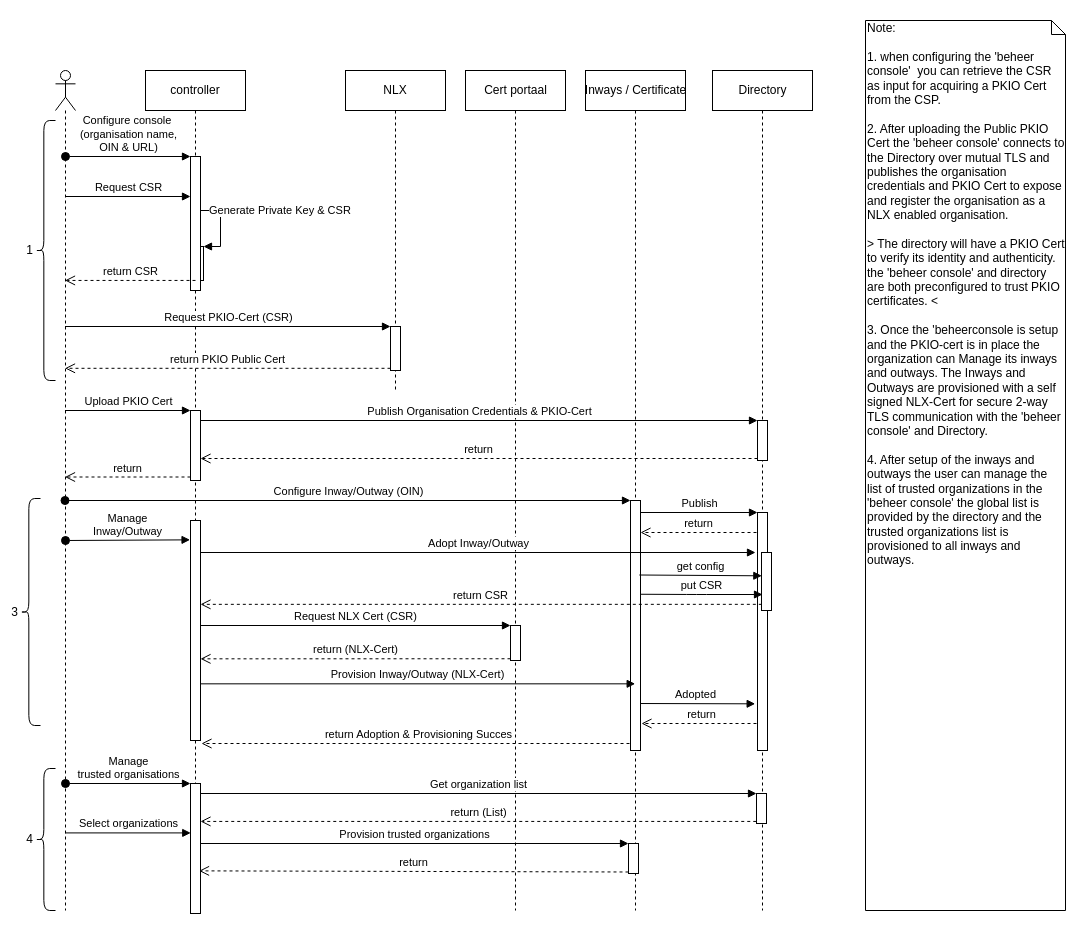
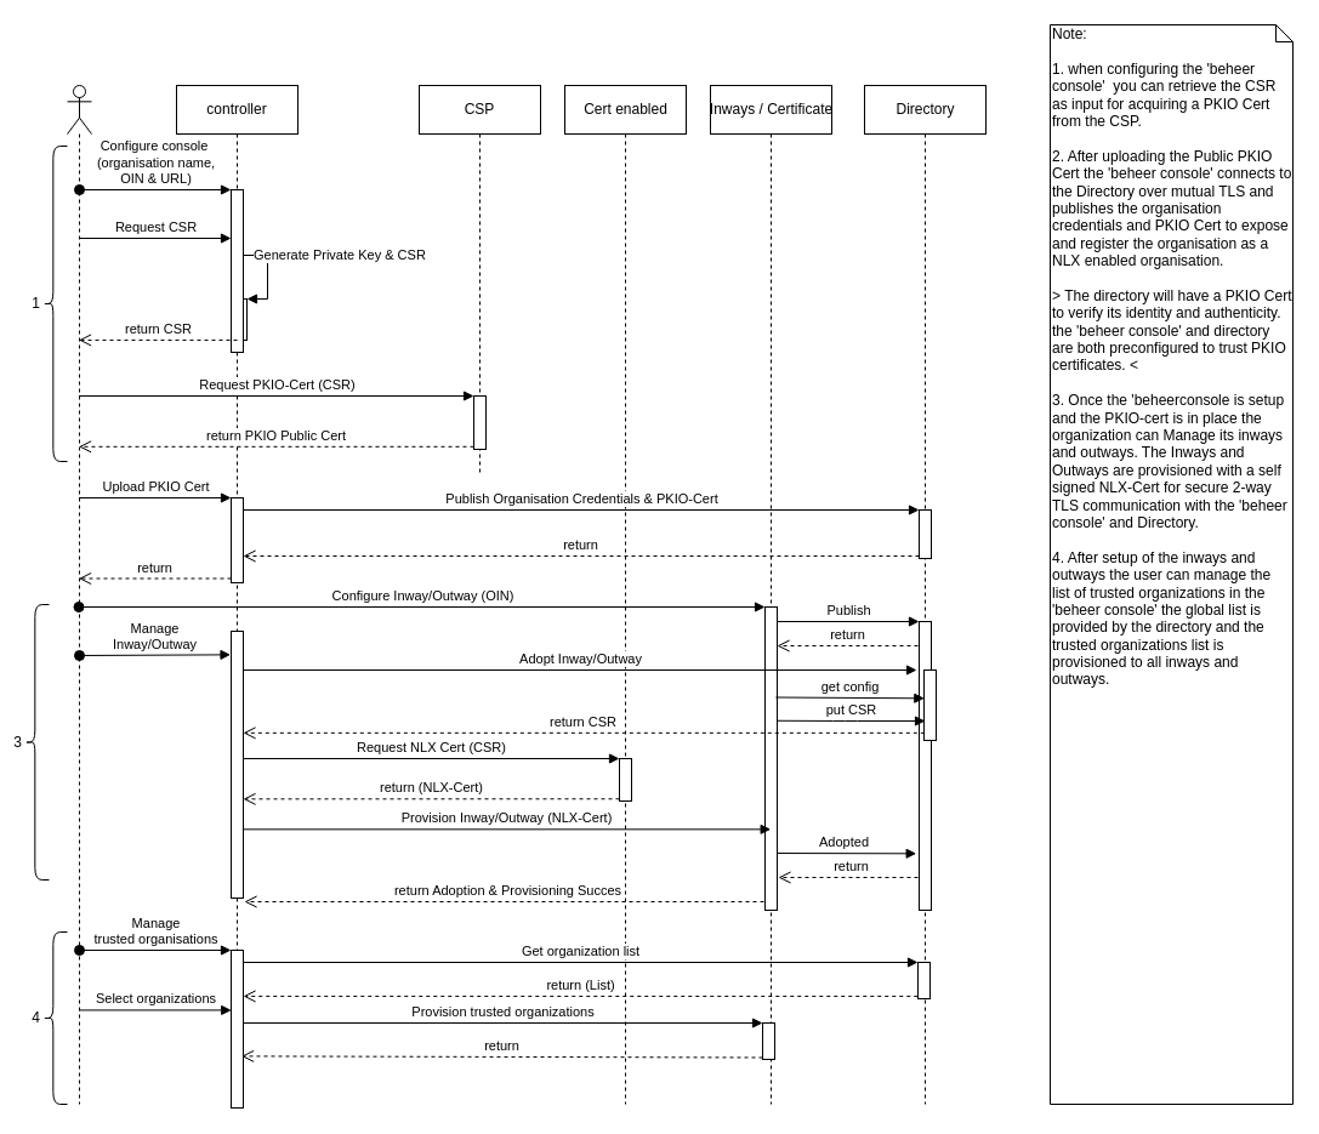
- <mxCell id="14" value="NLX" style="shape=umlLifeline;perimeter=lifelinePerimeter;whiteSpace=wrap;html=1;container=1;collapsible=0;recursiveResize=0;outlineConnect=0;" parent="1" vertex="1"><mxGeometry x="345" y="70" width="100" height="320" as="geometry" /></mxCell>
+ <mxCell id="14" value="CSP" style="shape=umlLifeline;perimeter=lifelinePerimeter;whiteSpace=wrap;html=1;container=1;collapsible=0;recursiveResize=0;outlineConnect=0;" parent="1" vertex="1"><mxGeometry x="345" y="70" width="100" height="320" as="geometry" /></mxCell>
- <mxCell id="12" value="Cert portaal" style="html=1;points=[];perimeter=orthogonalPerimeter;shape=umlLifeline;participant=label;fontFamily=Helvetica;fontSize=12;fontColor=#000000;align=center;strokeColor=#000000;fillColor=#ffffff;recursiveResize=0;container=1;collapsible=0;" parent="1" vertex="1"><mxGeometry x="465" y="70" width="100" height="840" as="geometry" /></mxCell>
+ <mxCell id="12" value="Cert enabled" style="html=1;points=[];perimeter=orthogonalPerimeter;shape=umlLifeline;participant=label;fontFamily=Helvetica;fontSize=12;fontColor=#000000;align=center;strokeColor=#000000;fillColor=#ffffff;recursiveResize=0;container=1;collapsible=0;" parent="1" vertex="1"><mxGeometry x="465" y="70" width="100" height="840" as="geometry" /></mxCell>
